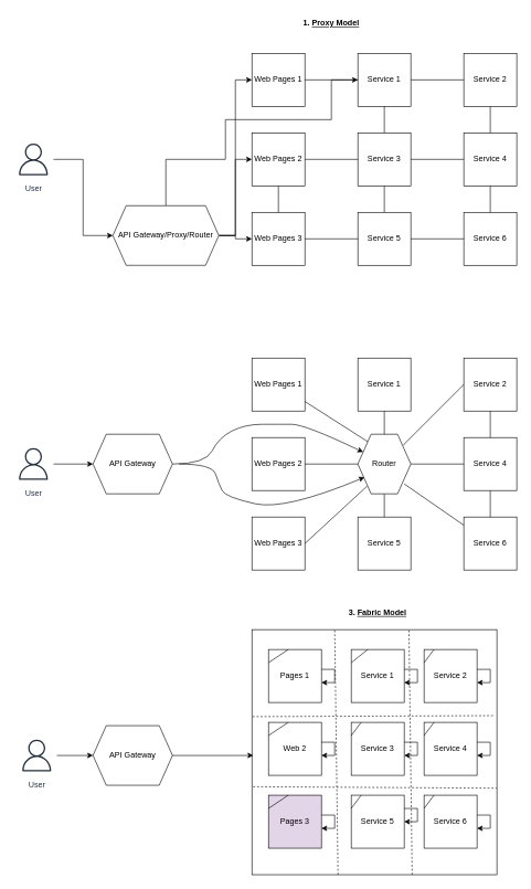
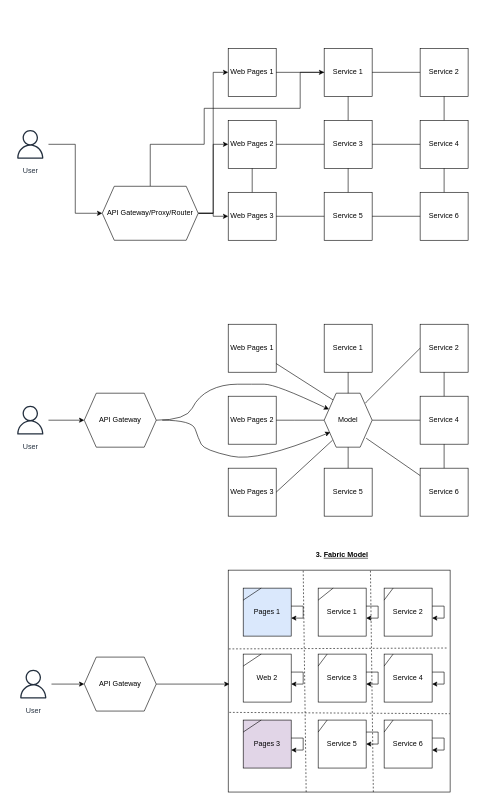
- <mxCell id="29" value="&lt;b&gt;1.&amp;nbsp;&lt;u&gt;Proxy Model&lt;/u&gt;&lt;/b&gt;" style="text;html=1;strokeColor=none;fillColor=none;align=center;verticalAlign=middle;whiteSpace=wrap;rounded=0;" vertex="1" parent="1"><mxGeometry x="420" y="20" width="160" height="30" as="geometry" /></mxCell>
- <mxCell id="51" value="Router" style="shape=hexagon;perimeter=hexagonPerimeter2;whiteSpace=wrap;html=1;fixedSize=1;" vertex="1" parent="1"><mxGeometry x="540" y="655" width="80" height="90" as="geometry" /></mxCell>
+ <mxCell id="51" value="Model" style="shape=hexagon;perimeter=hexagonPerimeter2;whiteSpace=wrap;html=1;fixedSize=1;" vertex="1" parent="1"><mxGeometry x="540" y="655" width="80" height="90" as="geometry" /></mxCell>
- <mxCell id="75" value="Pages 1" style="whiteSpace=wrap;html=1;aspect=fixed;" vertex="1" parent="1"><mxGeometry x="405" y="980" width="80" height="80" as="geometry" /></mxCell>
+ <mxCell id="75" value="Pages 1" style="whiteSpace=wrap;html=1;aspect=fixed;fillColor=#dae8fc;" vertex="1" parent="1"><mxGeometry x="405" y="980" width="80" height="80" as="geometry" /></mxCell>
